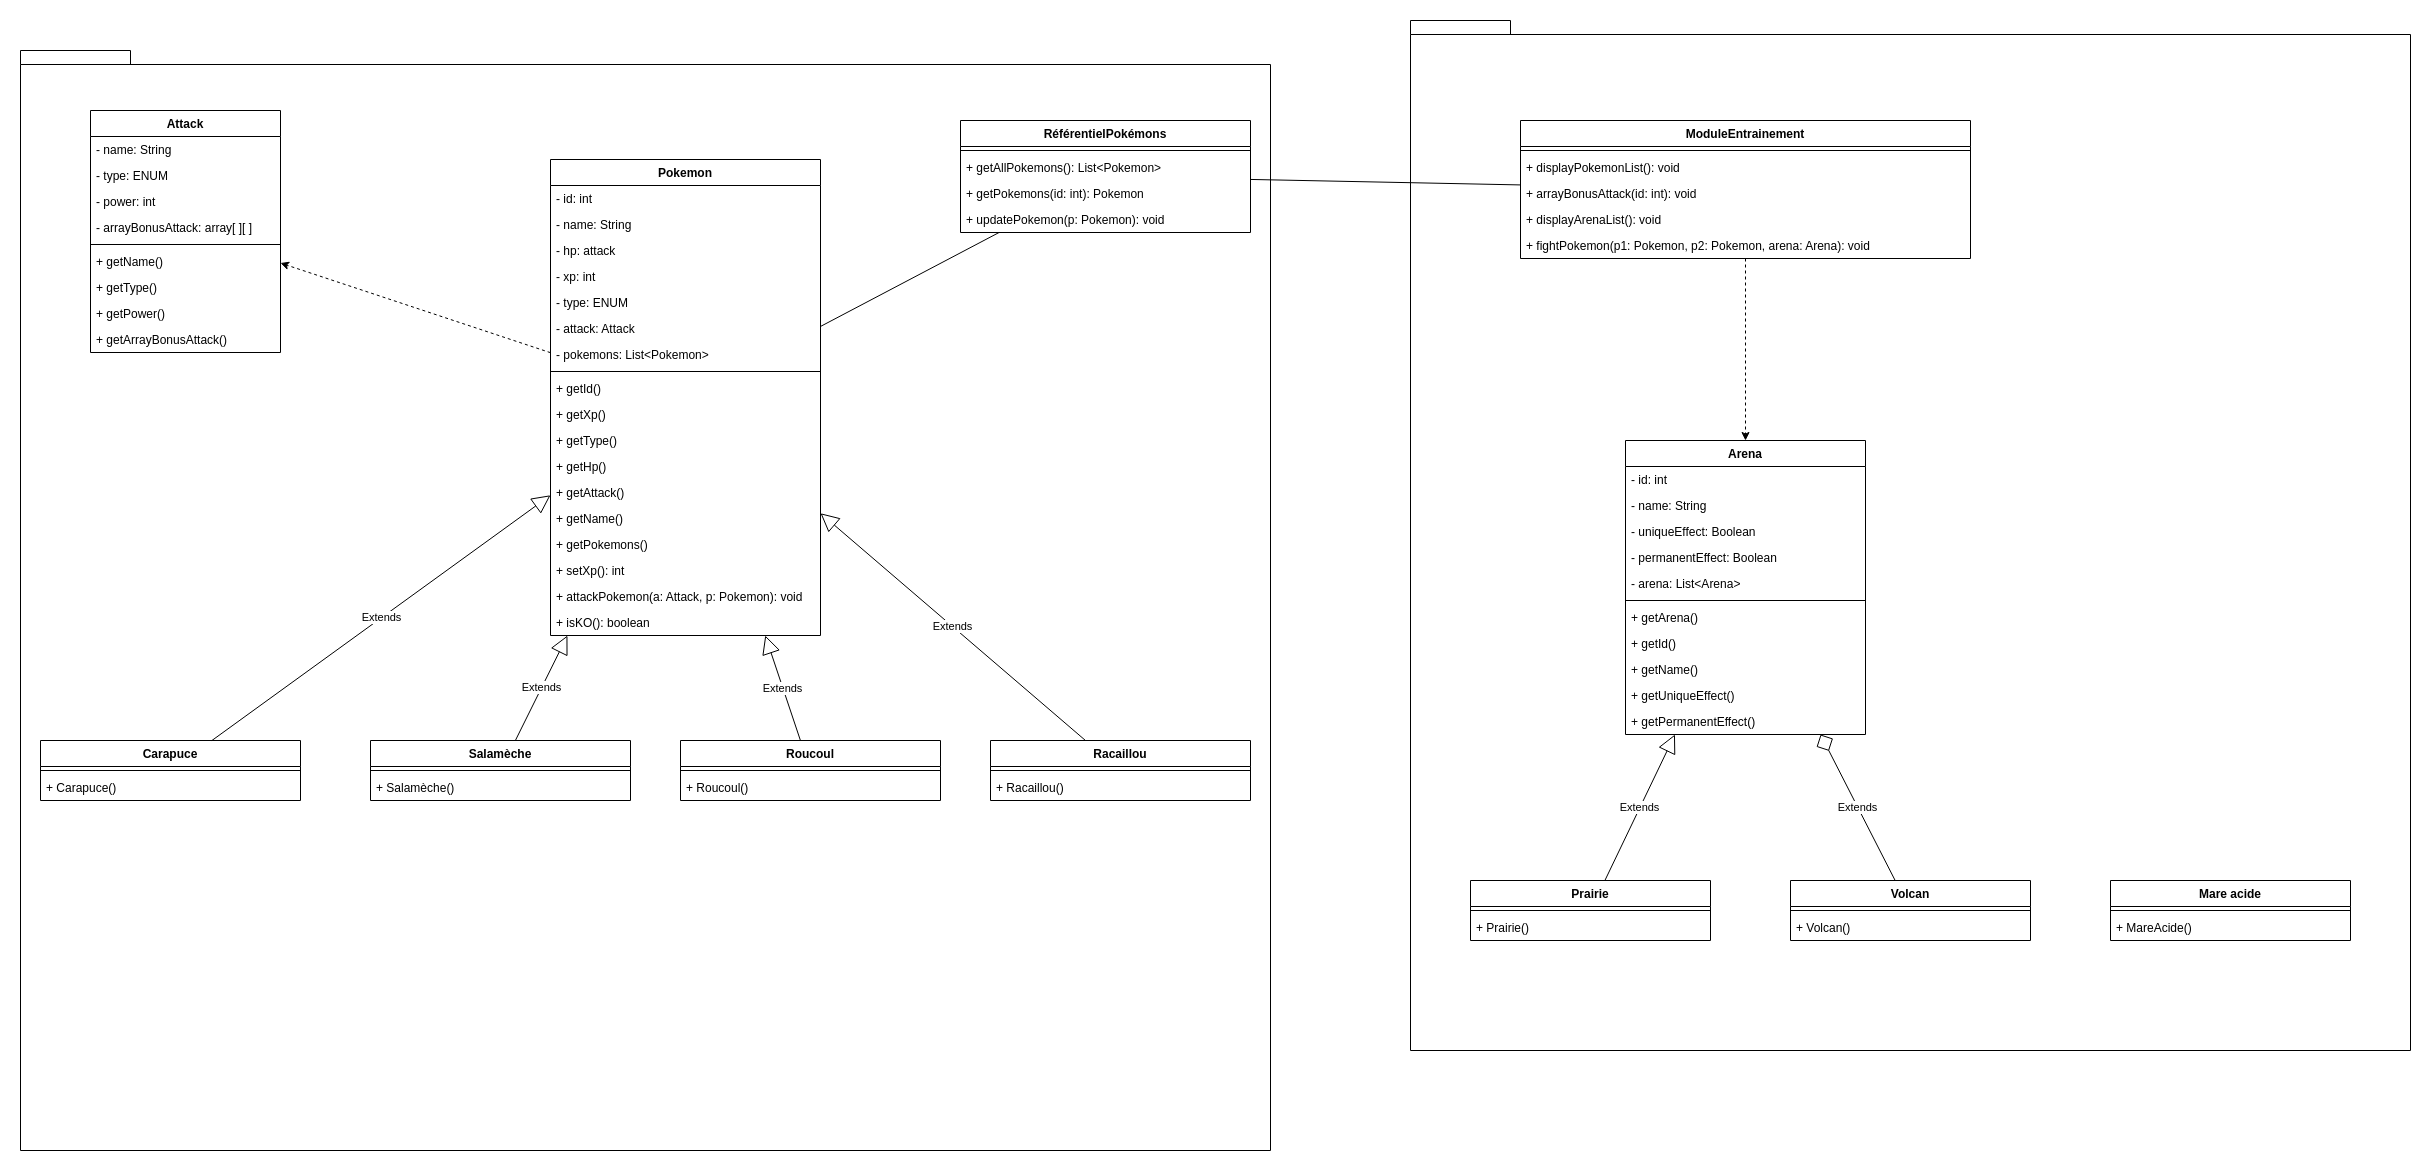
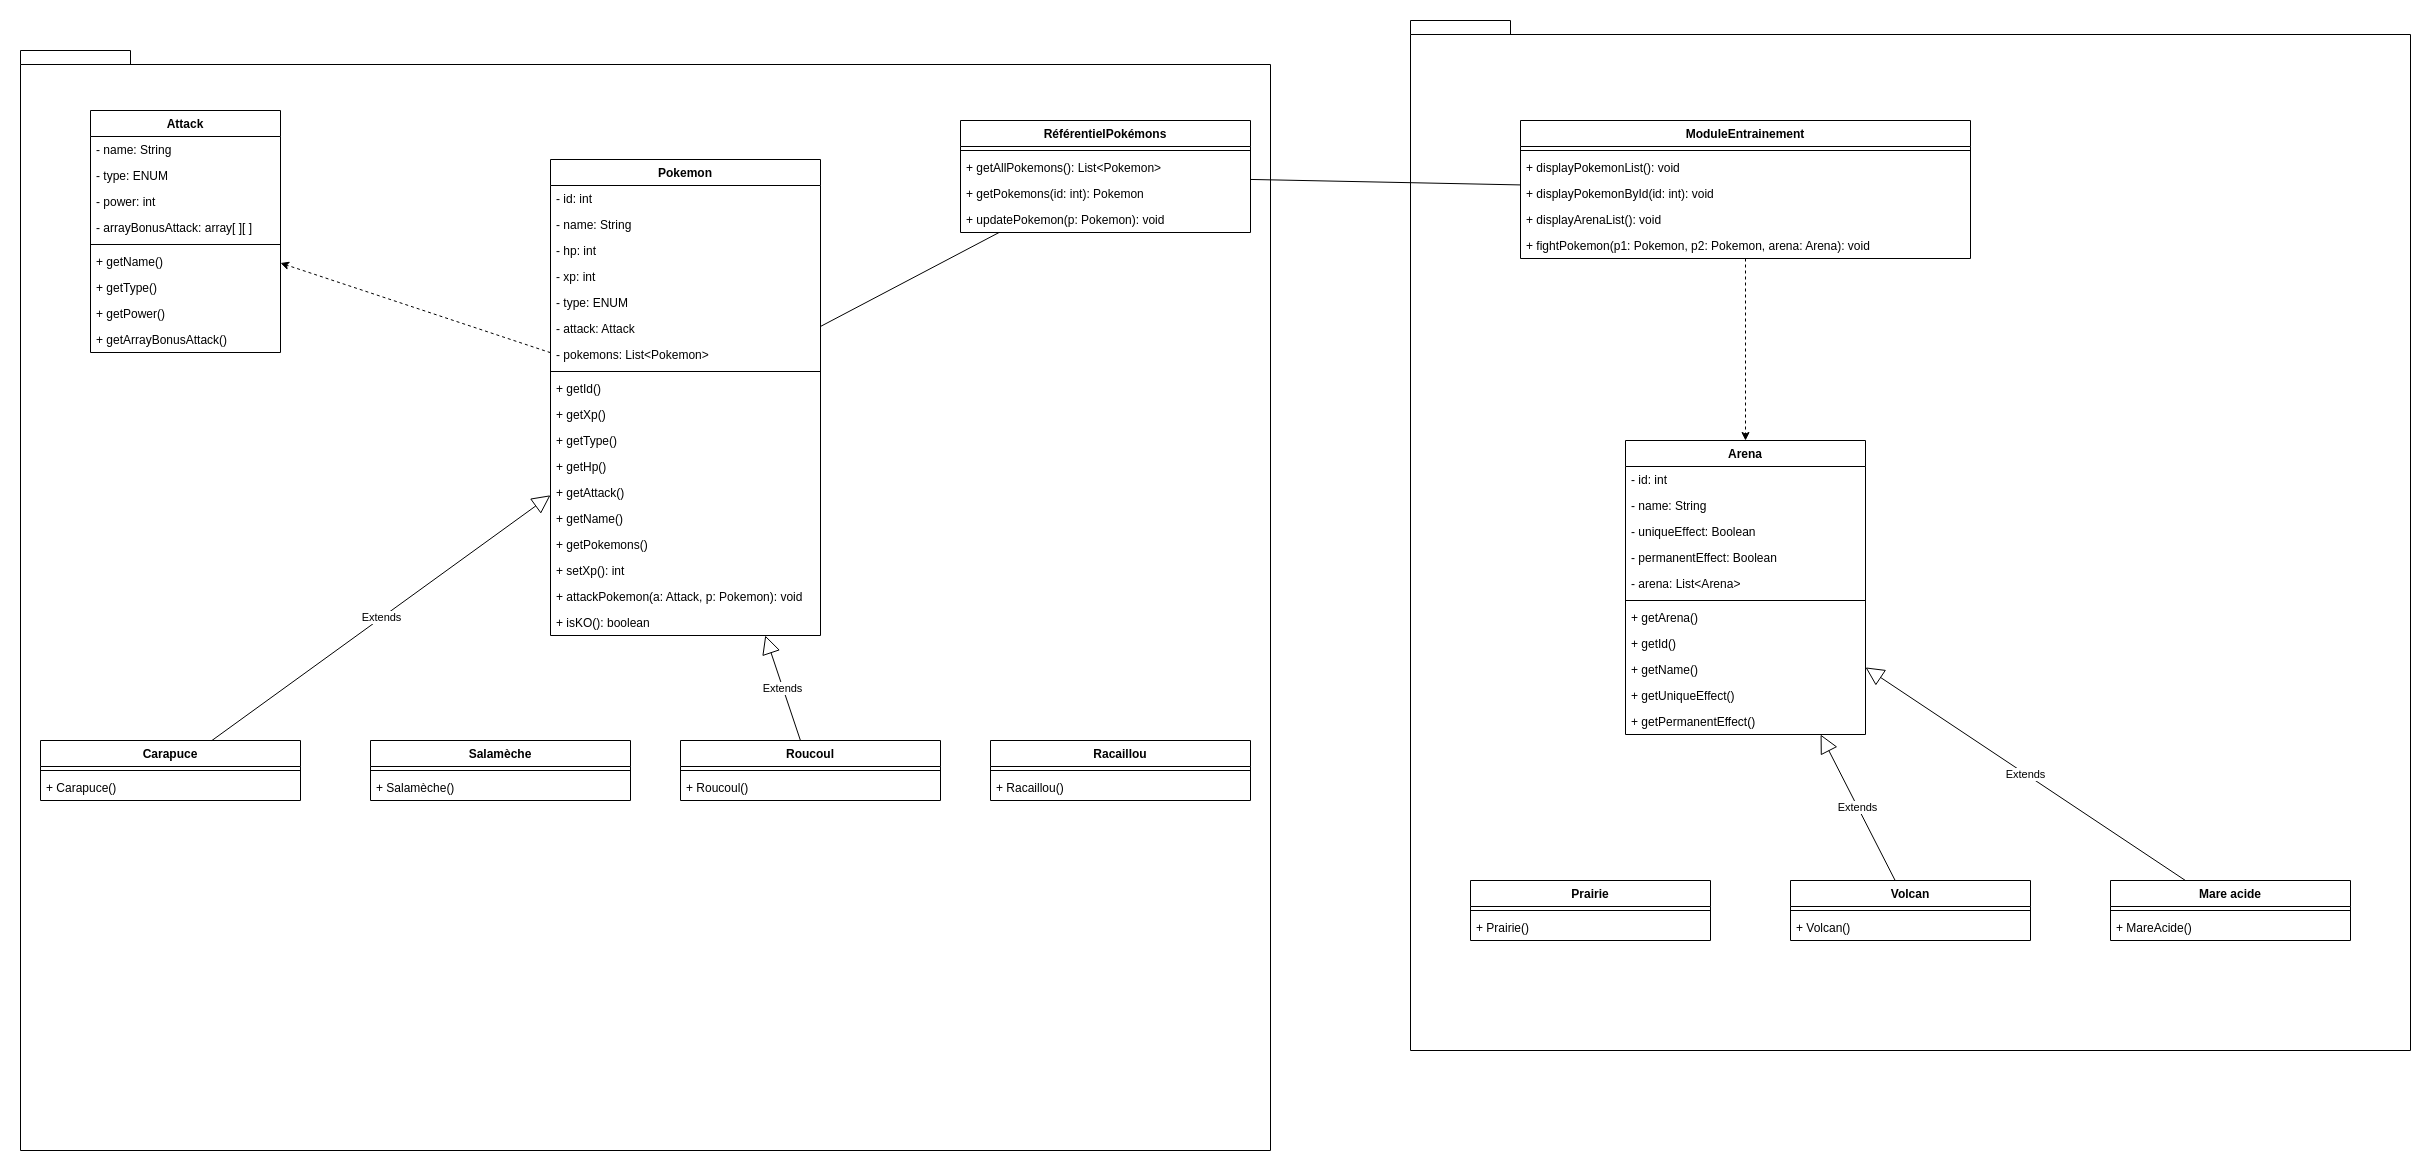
- <mxCell id="31" value="+ arrayBonusAttack(id: int): void" style="text;strokeColor=none;fillColor=none;align=left;verticalAlign=top;spacingLeft=4;spacingRight=4;overflow=hidden;rotatable=0;points=[[0,0.5],[1,0.5]];portConstraint=eastwest;" parent="28" vertex="1"><mxGeometry y="60" width="450" height="26" as="geometry" /></mxCell>
+ <mxCell id="31" value="+ displayPokemonById(id: int): void" style="text;strokeColor=none;fillColor=none;align=left;verticalAlign=top;spacingLeft=4;spacingRight=4;overflow=hidden;rotatable=0;points=[[0,0.5],[1,0.5]];portConstraint=eastwest;" parent="28" vertex="1"><mxGeometry y="60" width="450" height="26" as="geometry" /></mxCell>
- <mxCell id="12" value="- hp: attack" style="text;strokeColor=none;fillColor=none;align=left;verticalAlign=top;spacingLeft=4;spacingRight=4;overflow=hidden;rotatable=0;points=[[0,0.5],[1,0.5]];portConstraint=eastwest;" parent="9" vertex="1"><mxGeometry y="78" width="270" height="26" as="geometry" /></mxCell>
+ <mxCell id="12" value="- hp: int" style="text;strokeColor=none;fillColor=none;align=left;verticalAlign=top;spacingLeft=4;spacingRight=4;overflow=hidden;rotatable=0;points=[[0,0.5],[1,0.5]];portConstraint=eastwest;" parent="9" vertex="1"><mxGeometry y="78" width="270" height="26" as="geometry" /></mxCell>
- <mxCell id="82" value="Extends" style="endArrow=block;endSize=16;endFill=0;html=1;" parent="1" source="69" target="9" edge="1"><mxGeometry width="160" relative="1" as="geometry"><mxPoint x="320" y="263.176" as="sourcePoint" /><mxPoint x="600" y="240.118" as="targetPoint" /></mxGeometry></mxCell>
- <mxCell id="80" value="Extends" style="endArrow=block;endSize=16;endFill=0;html=1;" parent="1" source="56" target="9" edge="1"><mxGeometry width="160" relative="1" as="geometry"><mxPoint x="300" y="243.176" as="sourcePoint" /><mxPoint x="580" y="220.118" as="targetPoint" /></mxGeometry></mxCell>
- <mxCell id="84" value="Extends" style="endArrow=diamond;endSize=16;endFill=0;html=1;" parent="1" source="72" target="44" edge="1"><mxGeometry width="160" relative="1" as="geometry"><mxPoint x="1640.337" y="800" as="sourcePoint" /><mxPoint x="1738.94" y="536" as="targetPoint" /></mxGeometry></mxCell>
+ <mxCell id="84" value="Extends" style="endArrow=block;endSize=16;endFill=0;html=1;" parent="1" source="72" target="44" edge="1"><mxGeometry width="160" relative="1" as="geometry"><mxPoint x="1640.337" y="800" as="sourcePoint" /><mxPoint x="1738.94" y="536" as="targetPoint" /></mxGeometry></mxCell>
+ <mxCell id="85" value="Extends" style="endArrow=block;endSize=16;endFill=0;html=1;" parent="1" source="59" target="44" edge="1"><mxGeometry width="160" relative="1" as="geometry"><mxPoint x="1650.337" y="810" as="sourcePoint" /><mxPoint x="1748.94" y="546" as="targetPoint" /></mxGeometry></mxCell>
- <mxCell id="83" value="Extends" style="endArrow=block;endSize=16;endFill=0;html=1;" parent="1" source="75" target="44" edge="1"><mxGeometry width="160" relative="1" as="geometry"><mxPoint x="1625.001" y="1202" as="sourcePoint" /><mxPoint x="1347.05" y="720" as="targetPoint" /></mxGeometry></mxCell>
